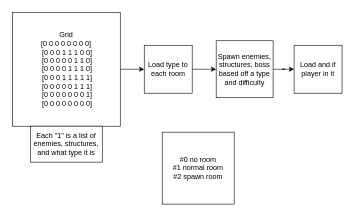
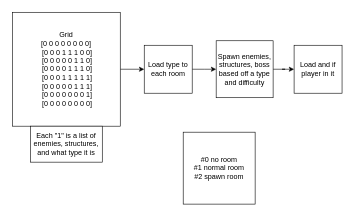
- <mxCell id="11" value="#0 no room&lt;div&gt;#1 normal room&lt;/div&gt;&lt;div&gt;#2 spawn room&lt;/div&gt;" style="whiteSpace=wrap;html=1;aspect=fixed;align=center;verticalAlign=middle;" vertex="1" parent="1"><mxGeometry x="270" y="220" width="120" height="120" as="geometry" /></mxCell>
+ <mxCell id="11" value="#0 no room&lt;div&gt;#1 normal room&lt;/div&gt;&lt;div&gt;#2 spawn room&lt;/div&gt;" style="whiteSpace=wrap;html=1;aspect=fixed;align=center;verticalAlign=middle;" vertex="1" parent="1"><mxGeometry x="305" y="220" width="120" height="120" as="geometry" /></mxCell>
